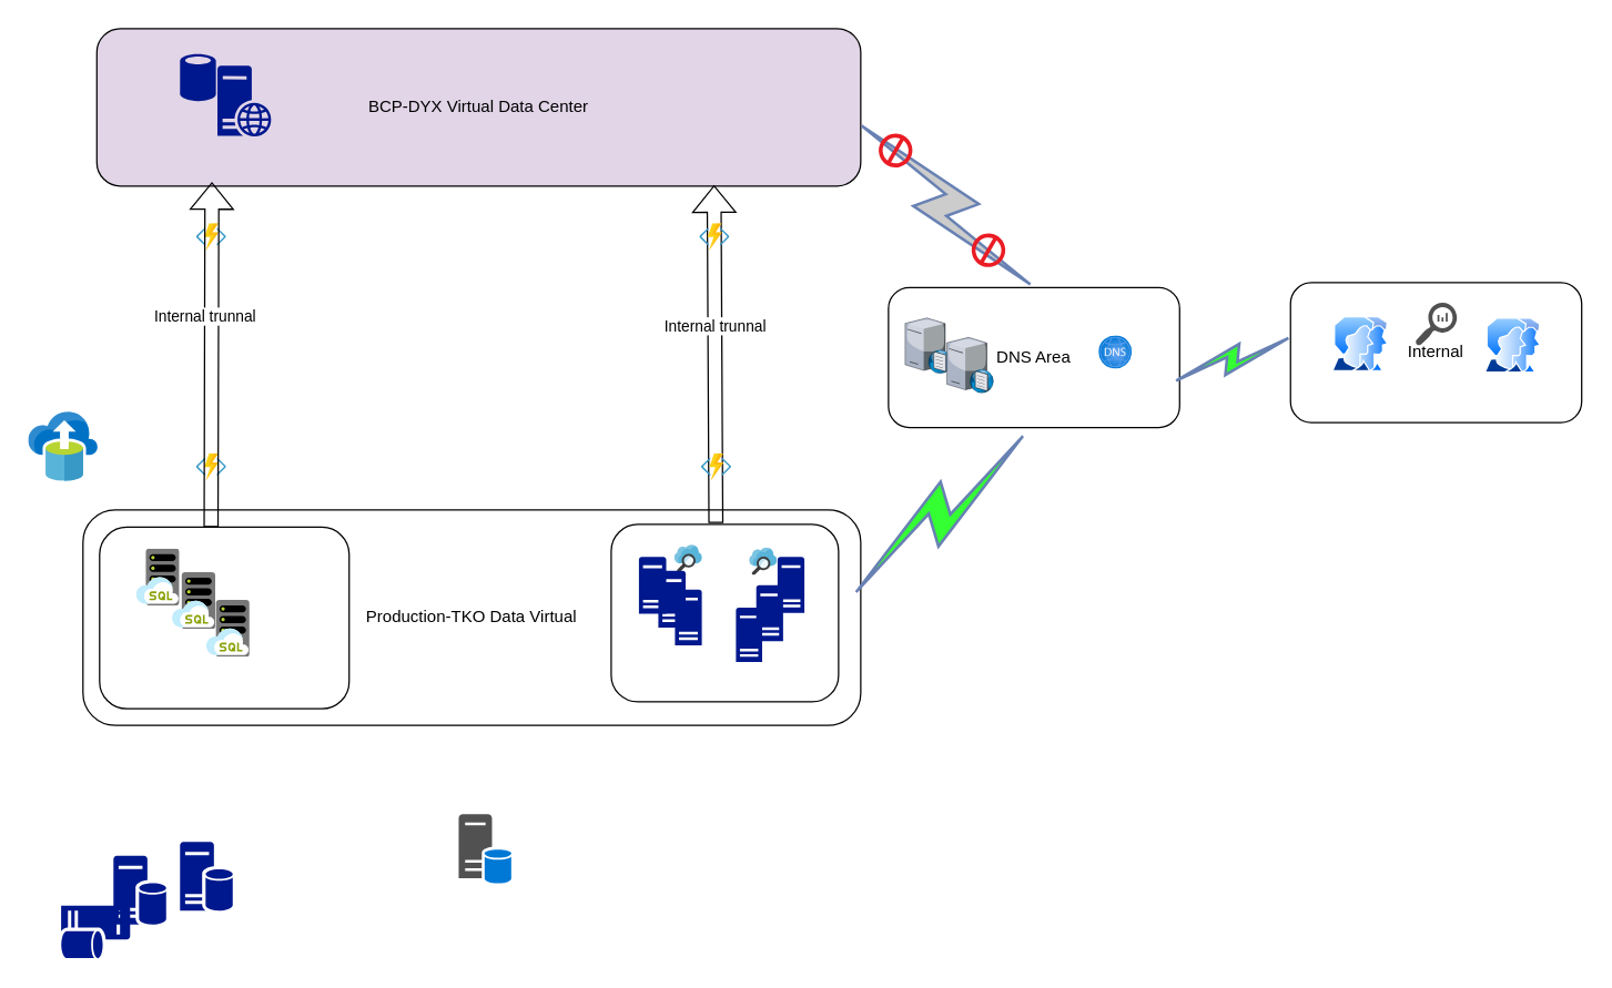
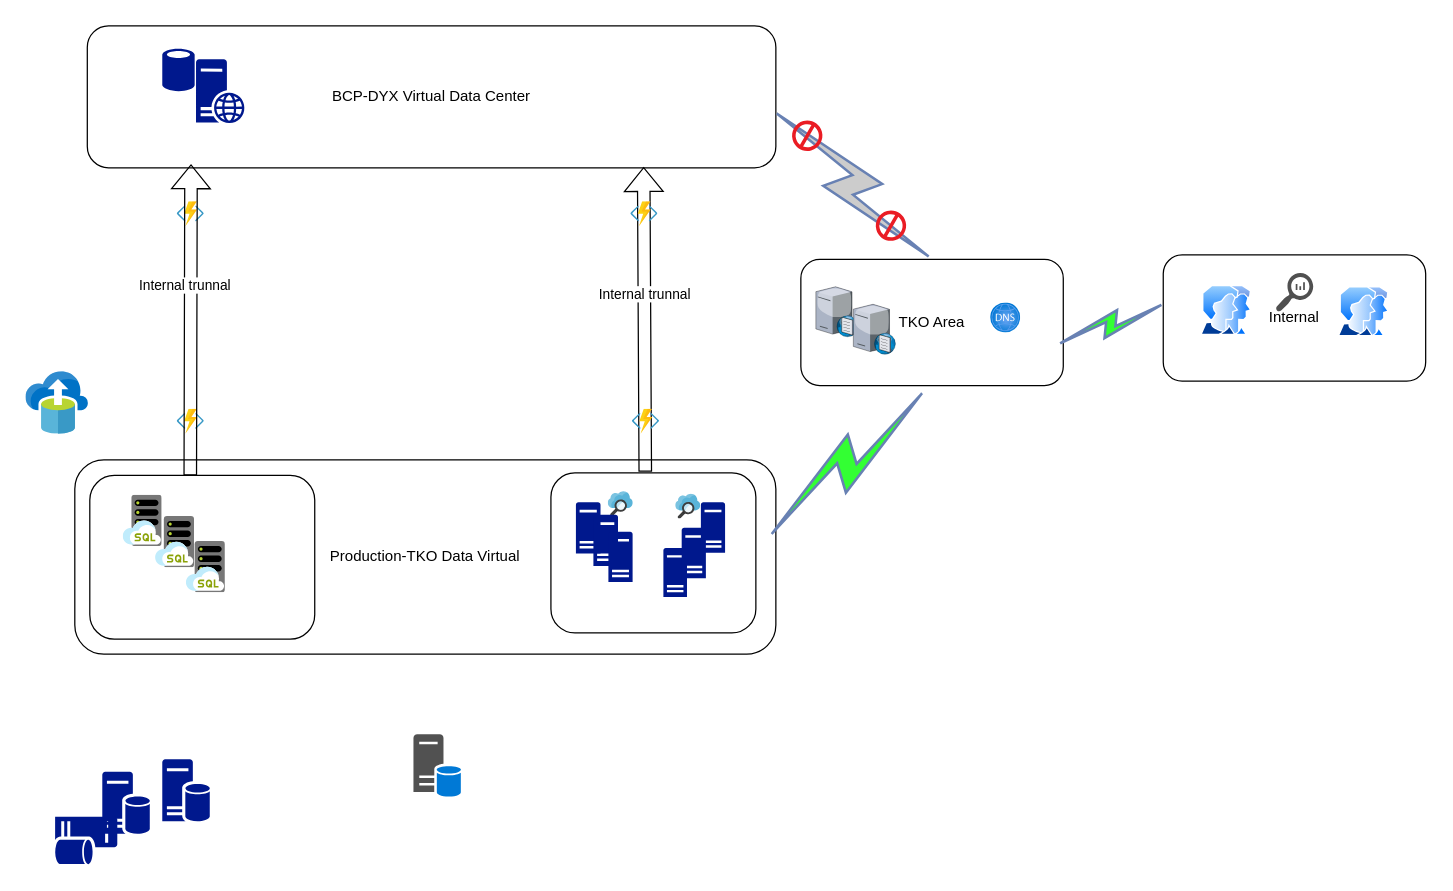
- <mxCell id="3" value="BCP-DYX Virtual Data Center" style="rounded=1;whiteSpace=wrap;html=1;fillColor=#e1d5e7;" parent="1" vertex="1"><mxGeometry x="69" y="20.25" width="551" height="113.5" as="geometry" /></mxCell>
+ <mxCell id="3" value="BCP-DYX Virtual Data Center" style="rounded=1;whiteSpace=wrap;html=1;" parent="1" vertex="1"><mxGeometry x="69" y="20.25" width="551" height="113.5" as="geometry" /></mxCell>
- <mxCell id="26" value="DNS Area" style="rounded=1;whiteSpace=wrap;html=1;" vertex="1" parent="1"><mxGeometry x="640" y="207" width="210" height="101" as="geometry" /></mxCell>
+ <mxCell id="26" value="TKO Area" style="rounded=1;whiteSpace=wrap;html=1;" vertex="1" parent="1"><mxGeometry x="640" y="207" width="210" height="101" as="geometry" /></mxCell>
